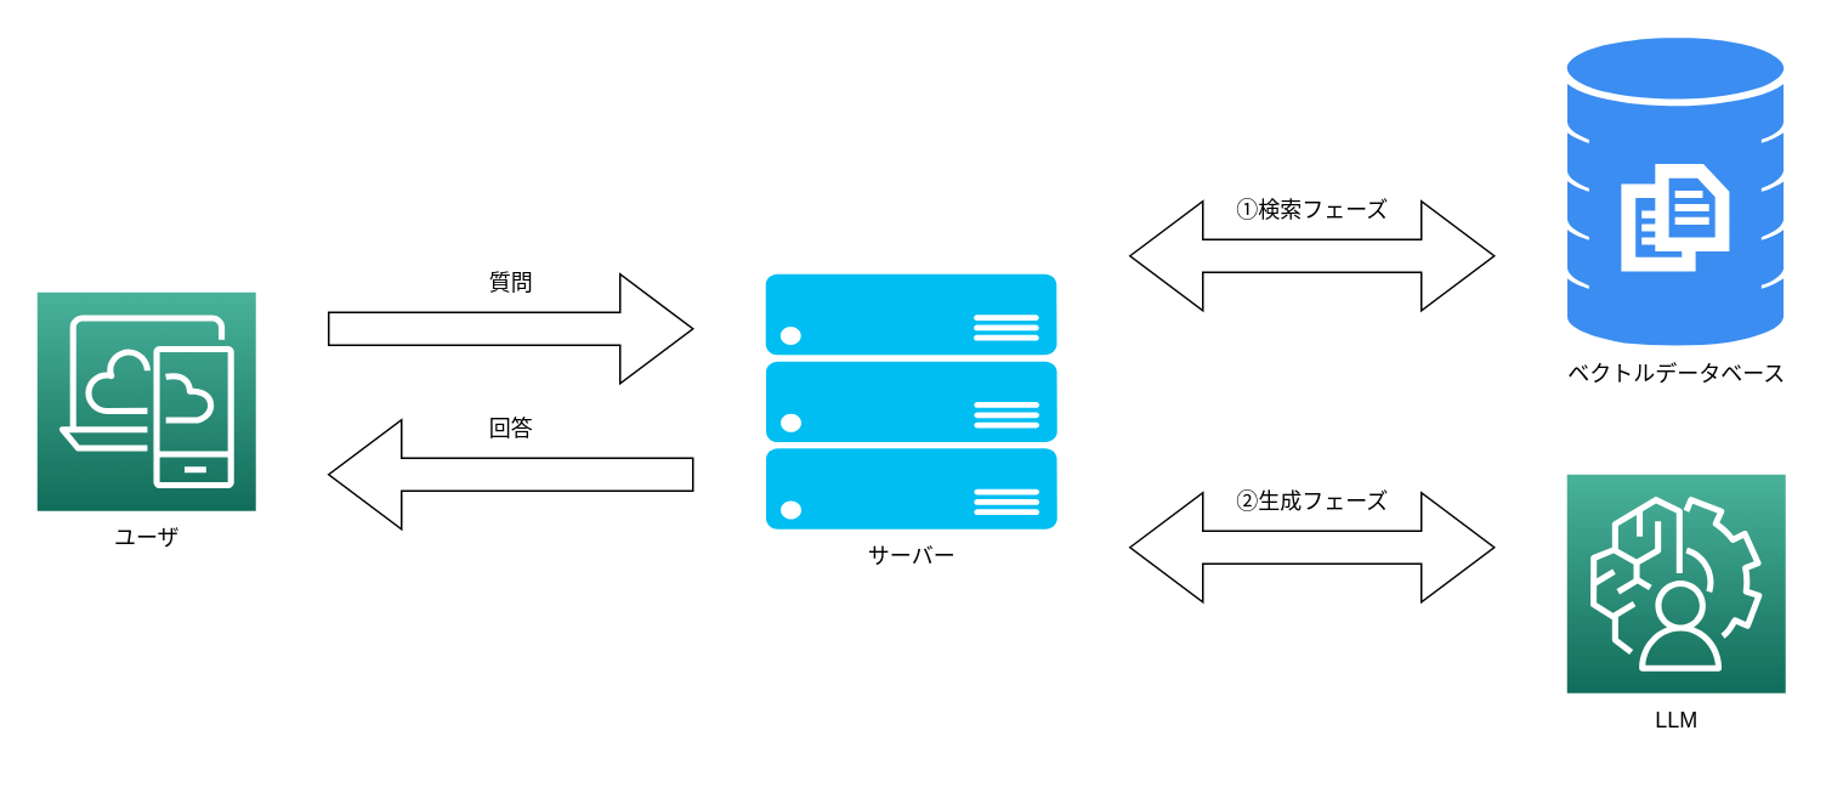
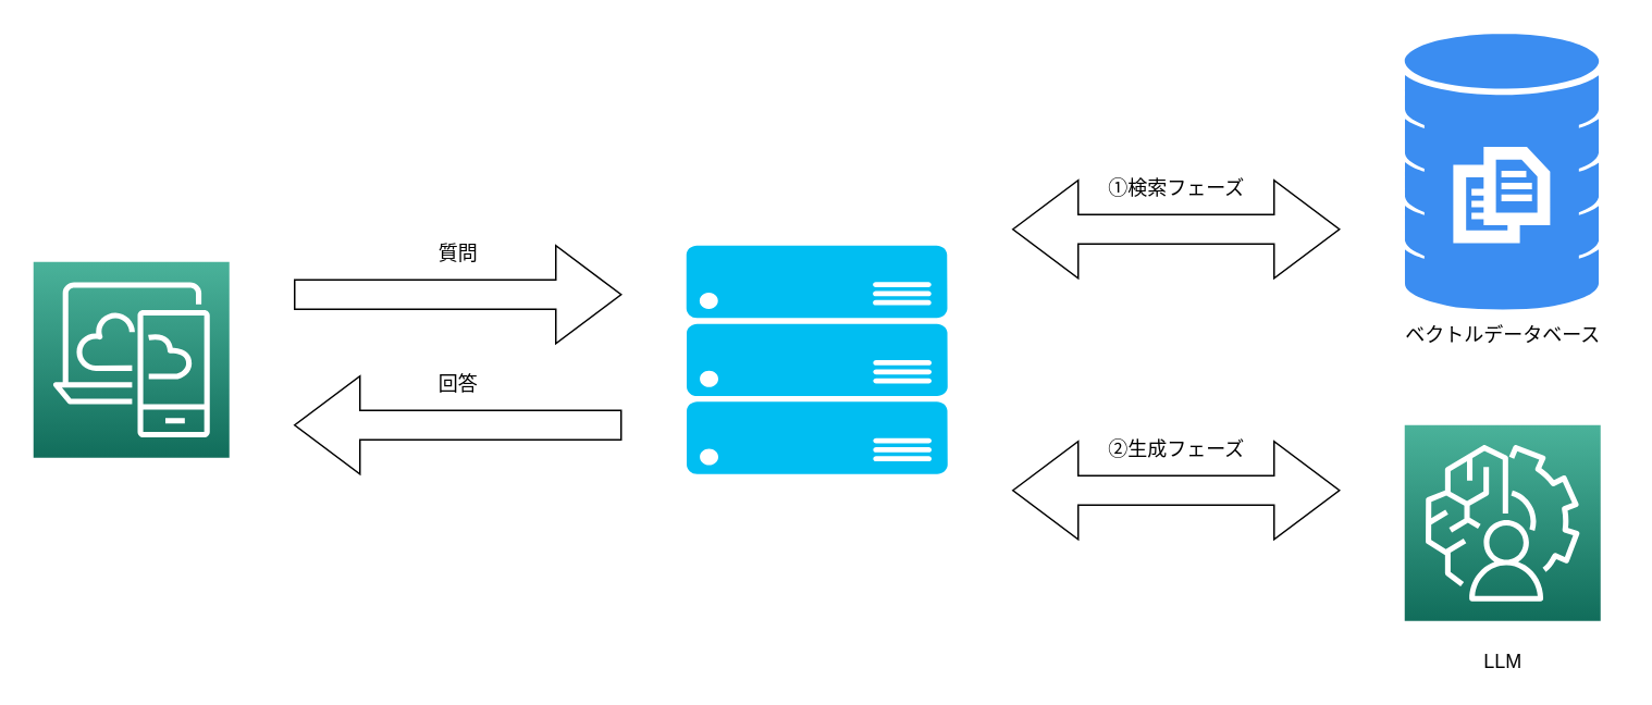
- <mxCell id="16" value="ユーザ" style="text;html=1;align=center;verticalAlign=middle;resizable=0;points=[];autosize=1;strokeColor=none;fillColor=none;fontColor=#000000;" vertex="1" parent="1"><mxGeometry x="50" y="280" width="60" height="30" as="geometry" /></mxCell>
- <mxCell id="17" value="サーバー" style="text;html=1;align=center;verticalAlign=middle;resizable=0;points=[];autosize=1;strokeColor=none;fillColor=none;fontColor=#000000;" vertex="1" parent="1"><mxGeometry x="465" y="290" width="70" height="30" as="geometry" /></mxCell>
- <mxCell id="14" value="LLM" style="text;html=1;align=center;verticalAlign=middle;resizable=0;points=[];autosize=1;strokeColor=none;fillColor=none;fontColor=#000000;" parent="1" vertex="1"><mxGeometry x="895" y="380" width="50" height="30" as="geometry" /></mxCell>
+ <mxCell id="14" value="LLM" style="text;html=1;align=center;verticalAlign=middle;resizable=0;points=[];autosize=1;strokeColor=none;fillColor=none;fontColor=#000000;" parent="1" vertex="1"><mxGeometry x="895" y="390" width="50" height="30" as="geometry" /></mxCell>
